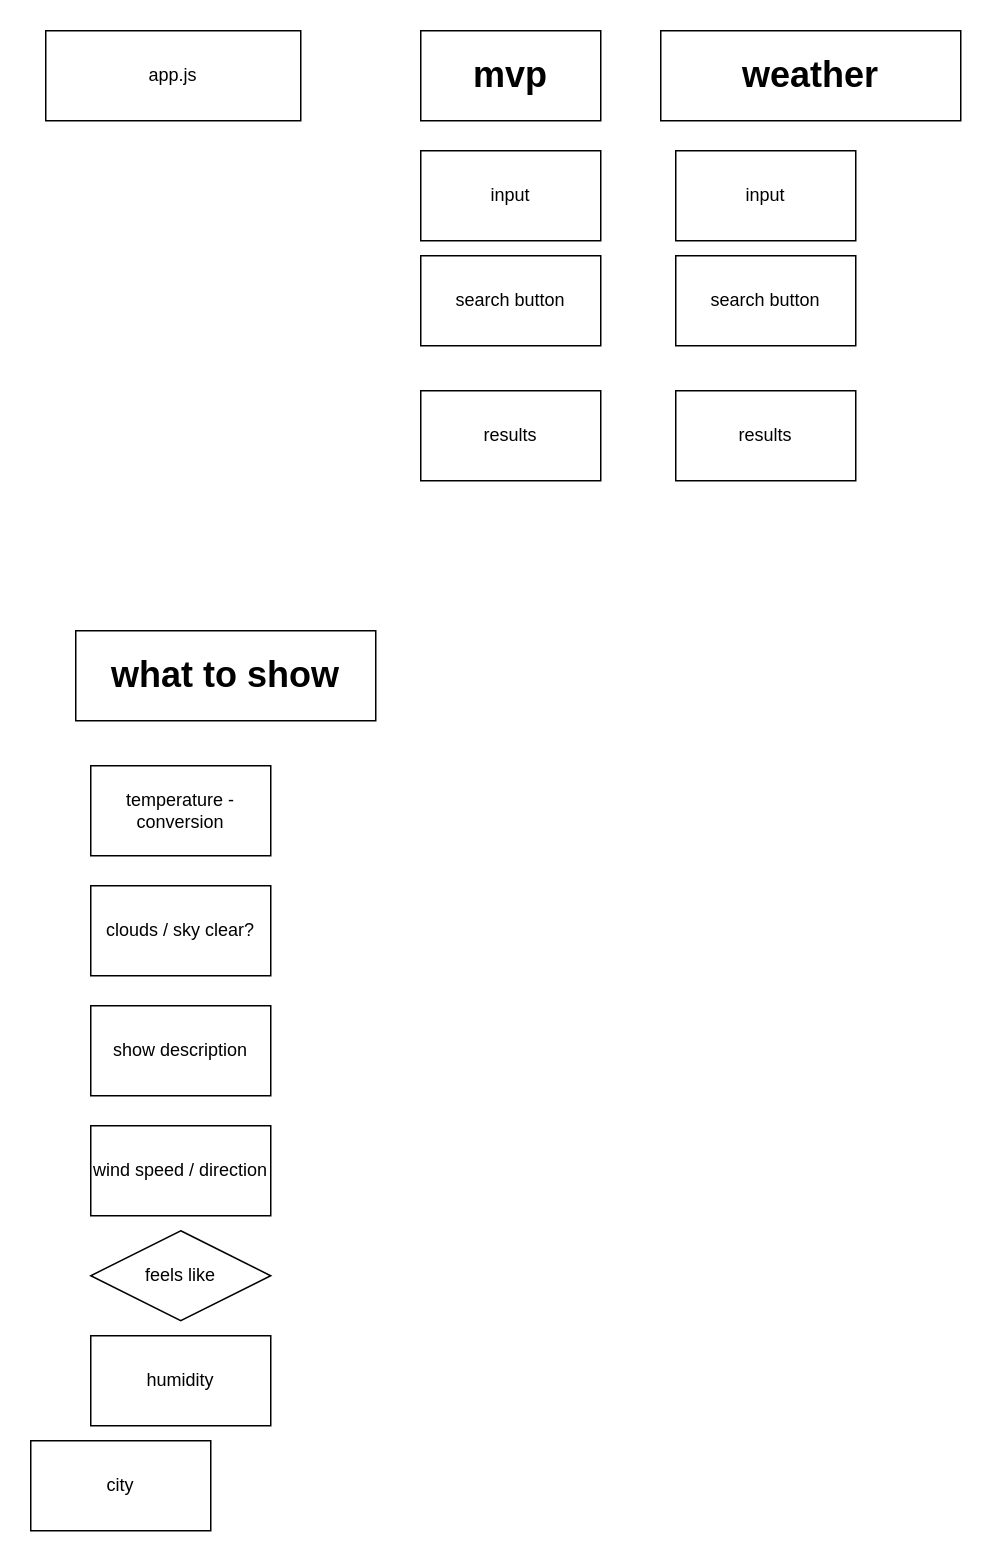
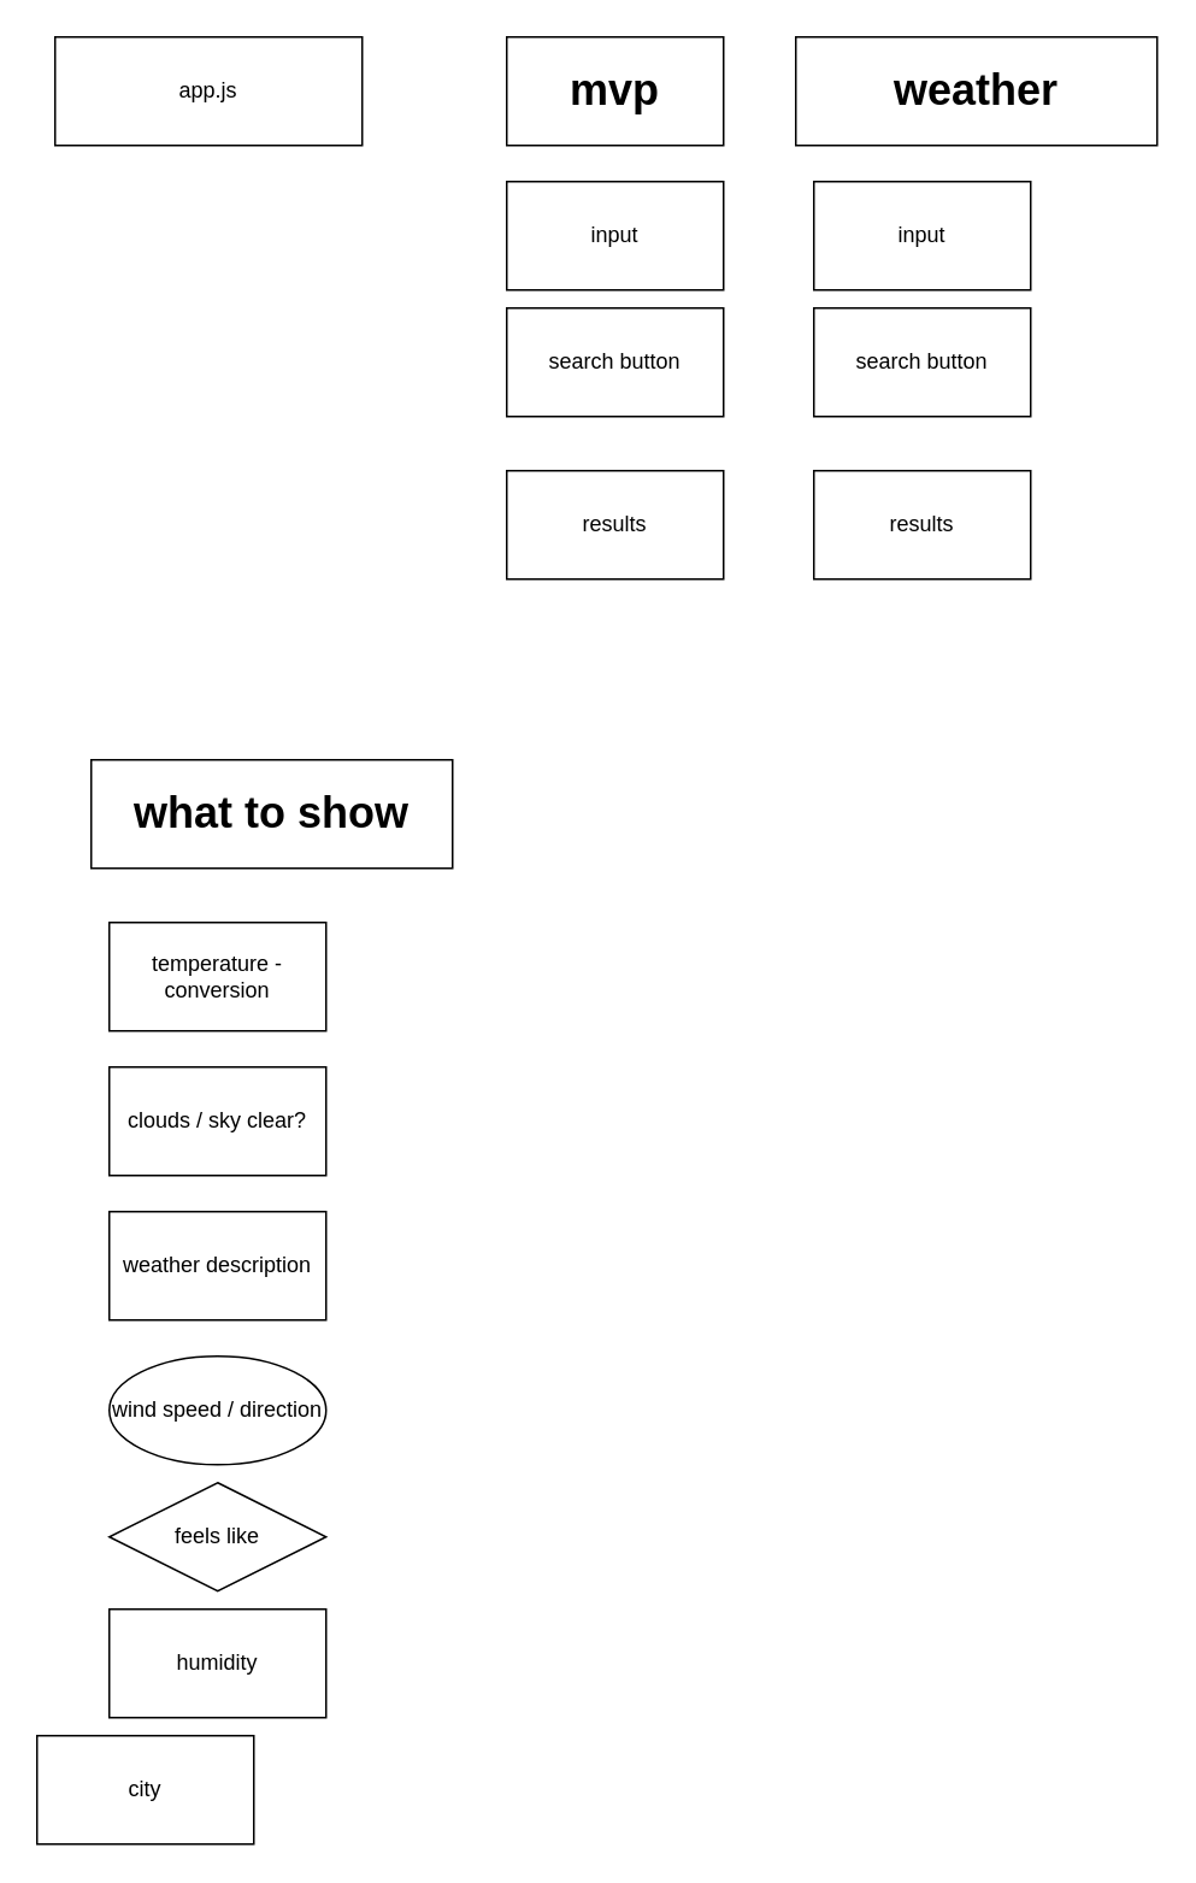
- <mxCell id="14" value="show description" style="rounded=0;whiteSpace=wrap;html=1;" vertex="1" parent="1"><mxGeometry x="60" y="670" width="120" height="60" as="geometry" /></mxCell>
+ <mxCell id="14" value="weather description" style="rounded=0;whiteSpace=wrap;html=1;" vertex="1" parent="1"><mxGeometry x="60" y="670" width="120" height="60" as="geometry" /></mxCell>
- <mxCell id="15" value="wind speed / direction" style="rounded=0;whiteSpace=wrap;html=1;" vertex="1" parent="1"><mxGeometry x="60" y="750" width="120" height="60" as="geometry" /></mxCell>
+ <mxCell id="15" value="wind speed / direction" style="ellipse;whiteSpace=wrap;html=1;" vertex="1" parent="1"><mxGeometry x="60" y="750" width="120" height="60" as="geometry" /></mxCell>
